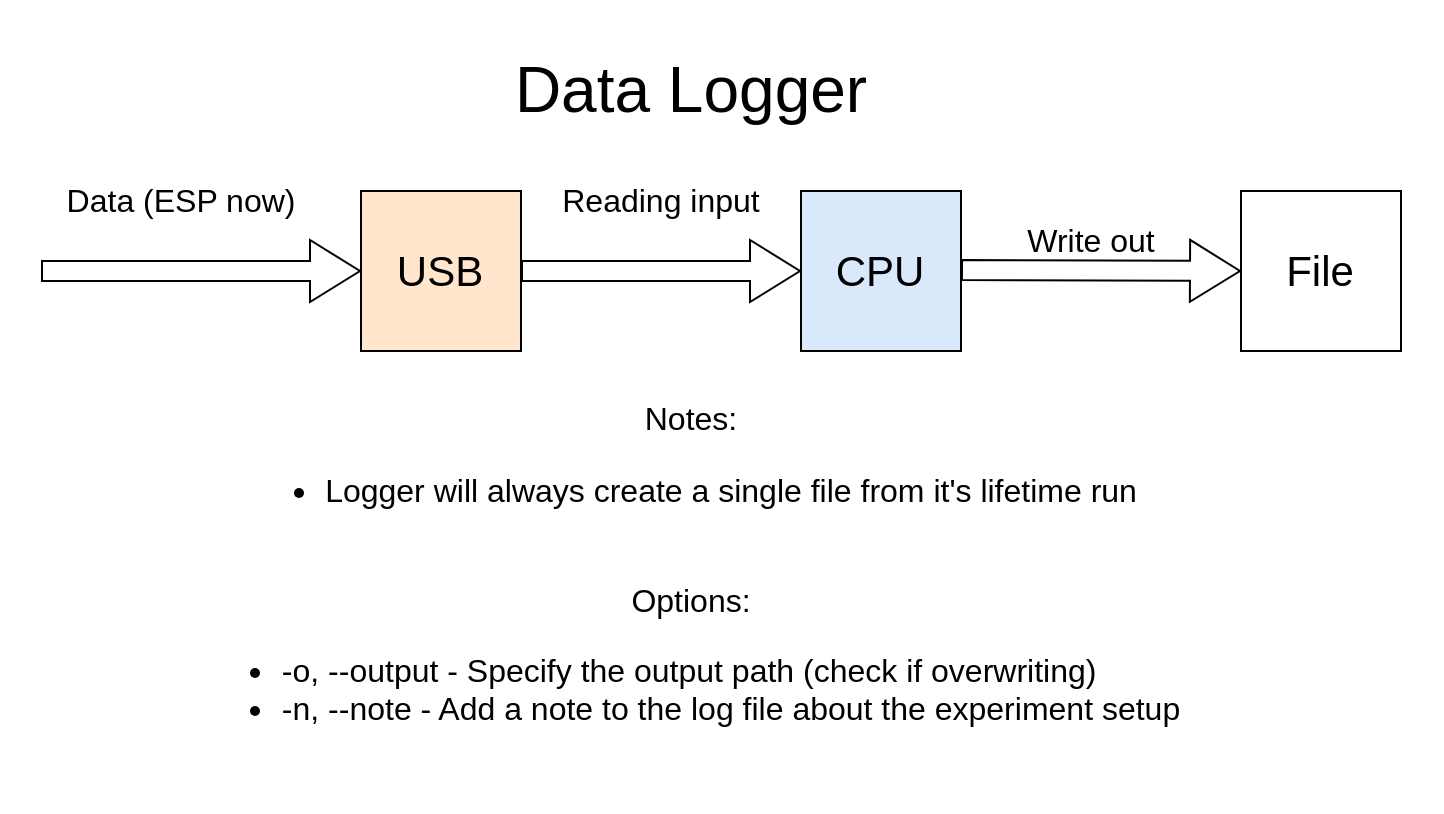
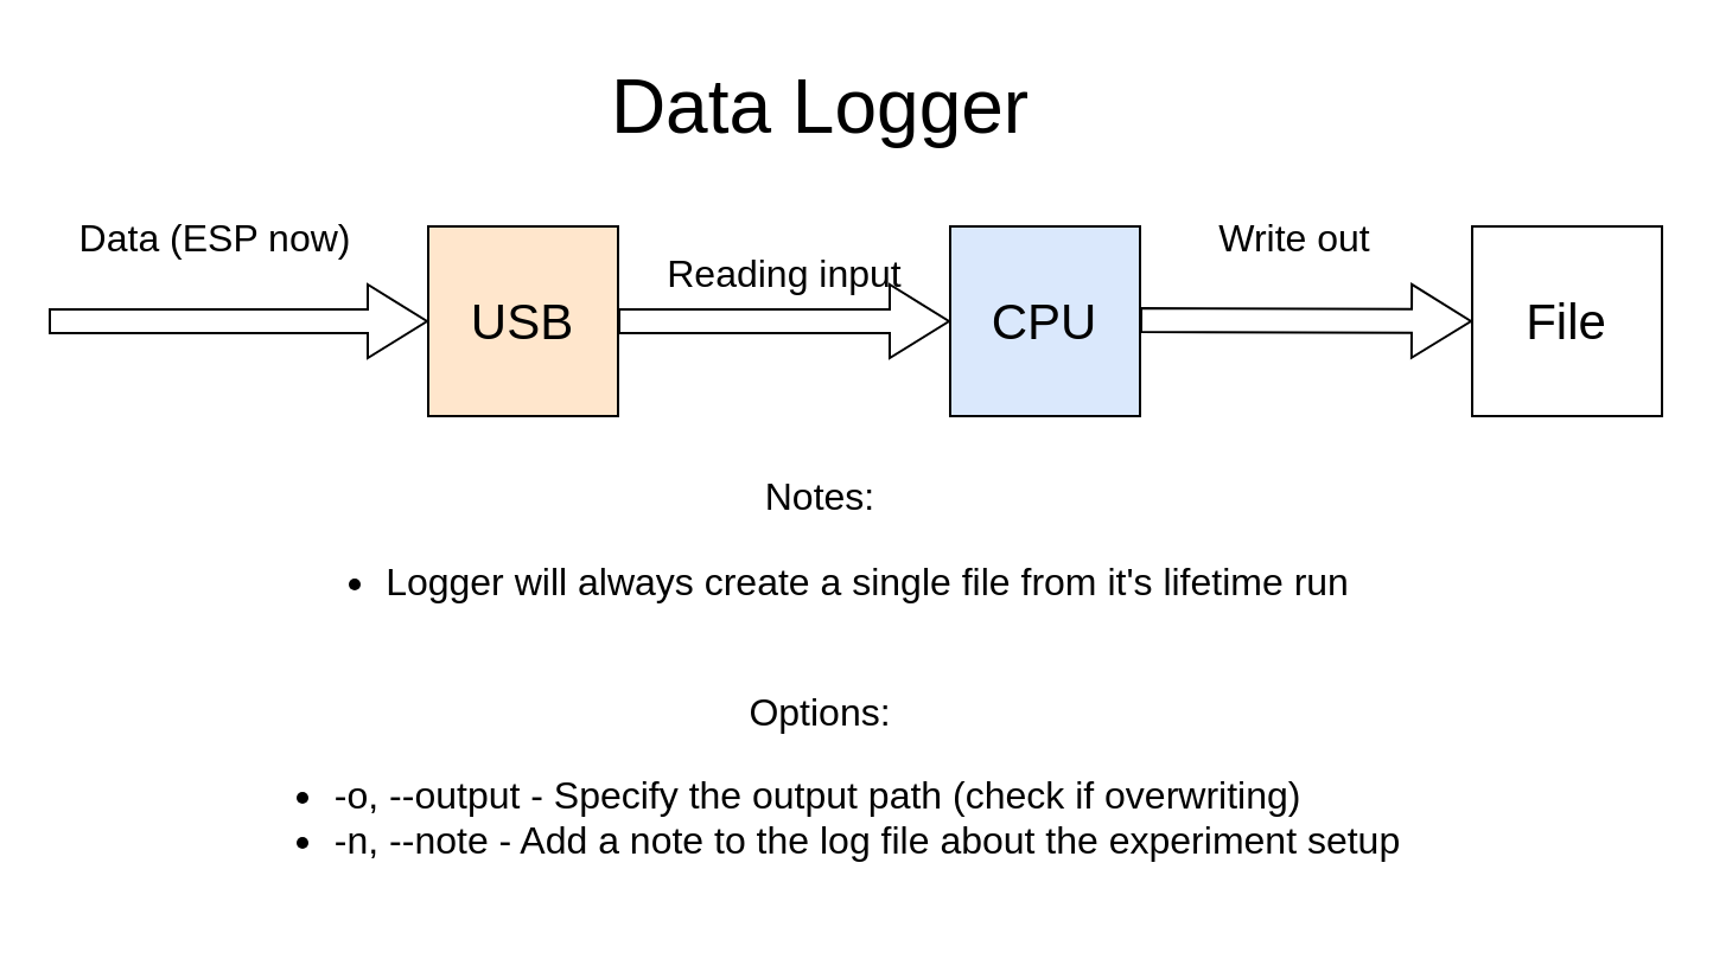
- <mxCell id="7" value="Reading input" style="text;html=1;align=center;verticalAlign=middle;resizable=0;points=[];autosize=1;strokeColor=none;fillColor=none;fontSize=16;" vertex="1" parent="1"><mxGeometry x="270" y="85" width="120" height="30" as="geometry" /></mxCell>
+ <mxCell id="7" value="Reading input" style="text;html=1;align=center;verticalAlign=middle;resizable=0;points=[];autosize=1;strokeColor=none;fillColor=none;fontSize=16;" vertex="1" parent="1"><mxGeometry x="270" y="100" width="120" height="30" as="geometry" /></mxCell>
- <mxCell id="10" value="Write out" style="text;html=1;align=center;verticalAlign=middle;resizable=0;points=[];autosize=1;strokeColor=none;fillColor=none;fontSize=16;" vertex="1" parent="1"><mxGeometry x="500" y="105" width="90" height="30" as="geometry" /></mxCell>
+ <mxCell id="10" value="Write out" style="text;html=1;align=center;verticalAlign=middle;resizable=0;points=[];autosize=1;strokeColor=none;fillColor=none;fontSize=16;" vertex="1" parent="1"><mxGeometry x="500" y="85" width="90" height="30" as="geometry" /></mxCell>
